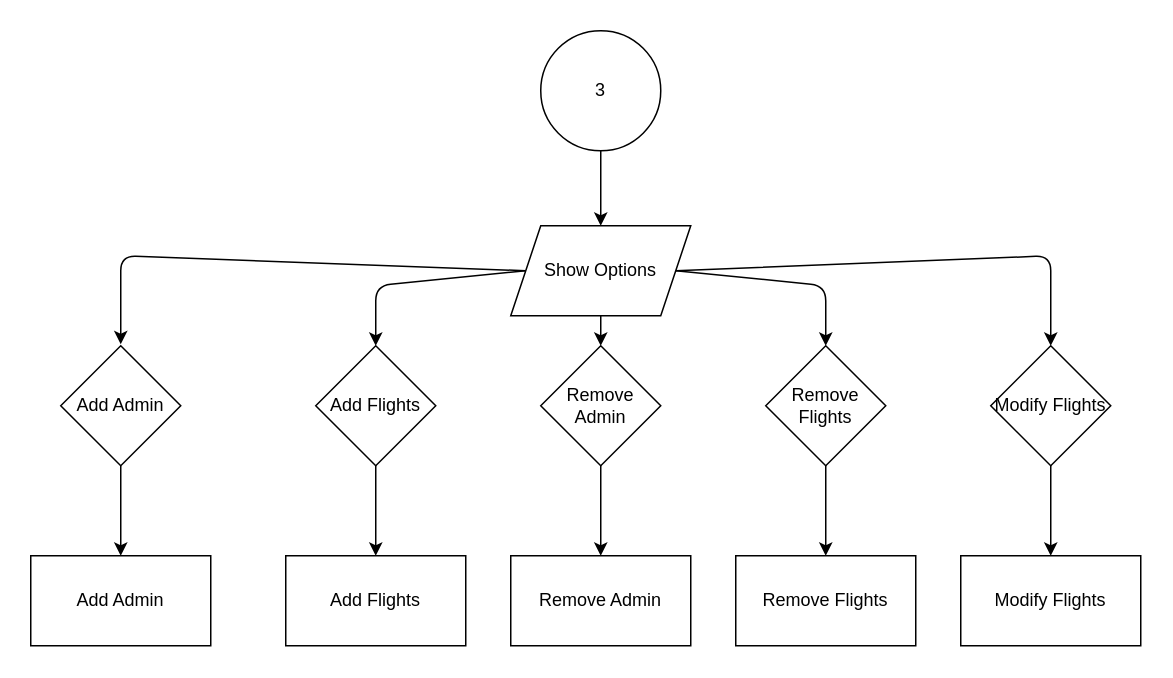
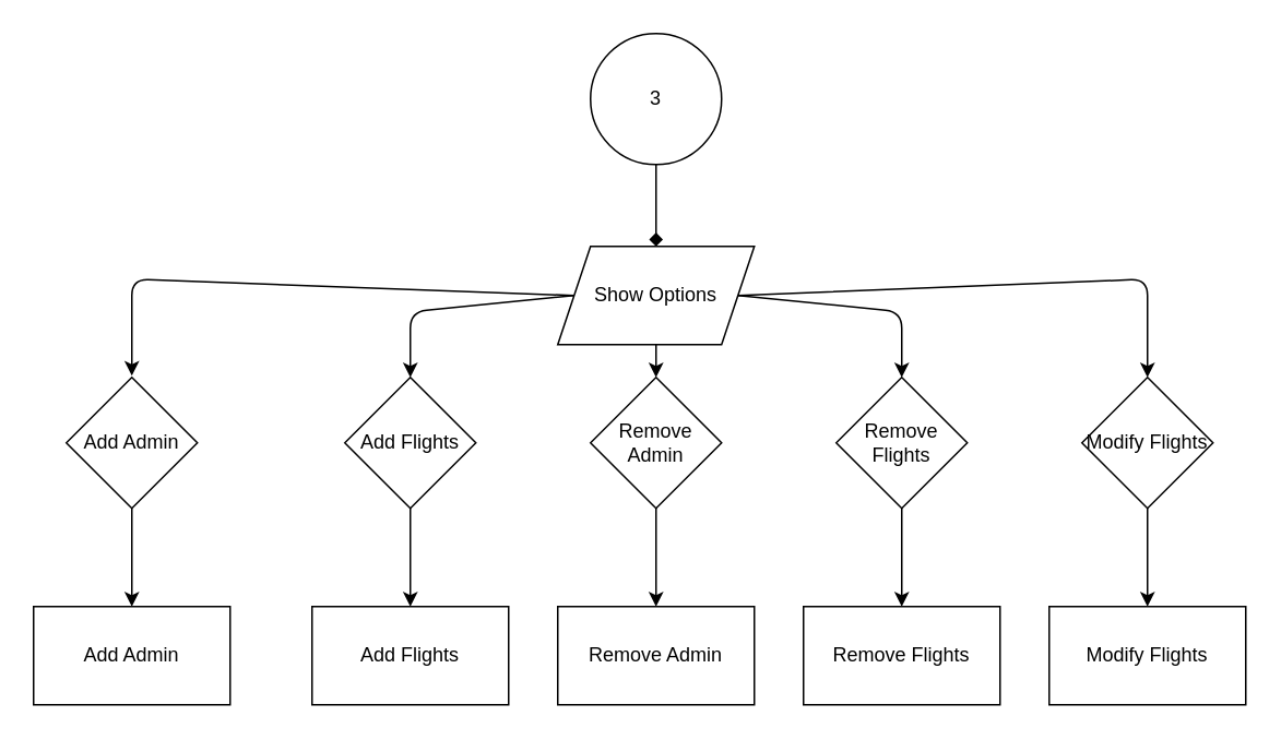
- <mxCell id="2" value="" style="edgeStyle=none;html=1;" edge="1" parent="1" source="3" target="9"><mxGeometry relative="1" as="geometry" /></mxCell>
+ <mxCell id="2" value="" style="edgeStyle=none;html=1;endArrow=diamond;" edge="1" parent="1" source="3" target="9"><mxGeometry relative="1" as="geometry" /></mxCell>
